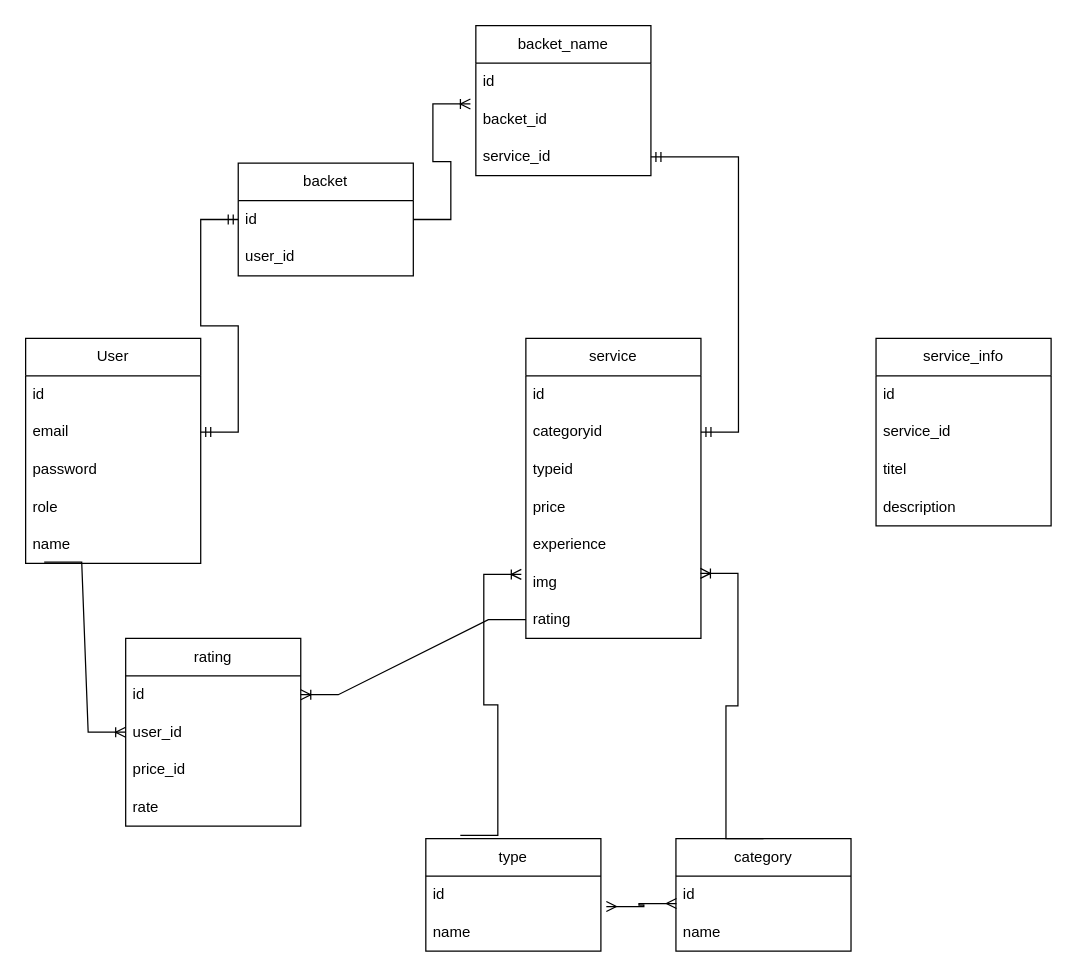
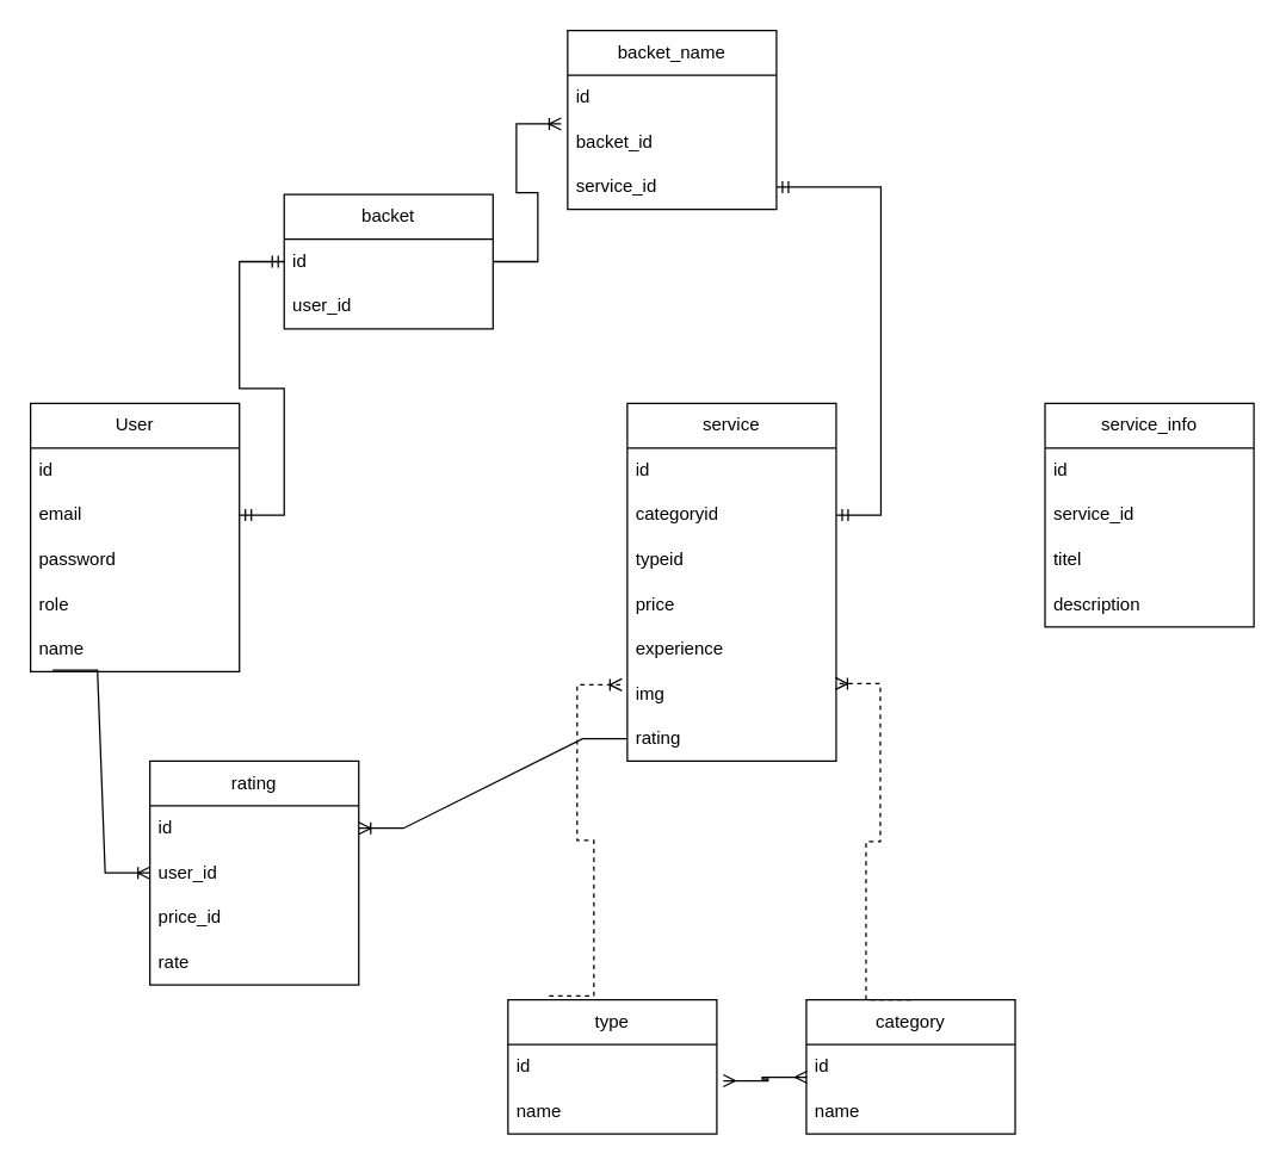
- <mxCell id="27" value="" style="edgeStyle=entityRelationEdgeStyle;fontSize=12;html=1;endArrow=ERoneToMany;rounded=0;exitX=0.5;exitY=0;exitDx=0;exitDy=0;entryX=0.997;entryY=0.267;entryDx=0;entryDy=0;entryPerimeter=0;" edge="1" parent="1" source="23" target="18"><mxGeometry width="100" height="100" relative="1" as="geometry"><mxPoint x="340" y="490" as="sourcePoint" /><mxPoint x="440" y="390" as="targetPoint" /></mxGeometry></mxCell>
+ <mxCell id="27" value="" style="edgeStyle=entityRelationEdgeStyle;fontSize=12;html=1;endArrow=ERoneToMany;rounded=0;exitX=0.5;exitY=0;exitDx=0;exitDy=0;entryX=0.997;entryY=0.267;entryDx=0;entryDy=0;entryPerimeter=0;dashed=1;" edge="1" parent="1" source="23" target="18"><mxGeometry width="100" height="100" relative="1" as="geometry"><mxPoint x="340" y="490" as="sourcePoint" /><mxPoint x="440" y="390" as="targetPoint" /></mxGeometry></mxCell>
- <mxCell id="26" value="" style="edgeStyle=entityRelationEdgeStyle;fontSize=12;html=1;endArrow=ERoneToMany;rounded=0;exitX=0.197;exitY=-0.027;exitDx=0;exitDy=0;exitPerimeter=0;entryX=-0.026;entryY=0.293;entryDx=0;entryDy=0;entryPerimeter=0;" edge="1" parent="1" source="20" target="18"><mxGeometry width="100" height="100" relative="1" as="geometry"><mxPoint x="340" y="490" as="sourcePoint" /><mxPoint x="440" y="390" as="targetPoint" /></mxGeometry></mxCell>
+ <mxCell id="26" value="" style="edgeStyle=entityRelationEdgeStyle;fontSize=12;html=1;endArrow=ERoneToMany;rounded=0;exitX=0.197;exitY=-0.027;exitDx=0;exitDy=0;exitPerimeter=0;entryX=-0.026;entryY=0.293;entryDx=0;entryDy=0;entryPerimeter=0;dashed=1;" edge="1" parent="1" source="20" target="18"><mxGeometry width="100" height="100" relative="1" as="geometry"><mxPoint x="340" y="490" as="sourcePoint" /><mxPoint x="440" y="390" as="targetPoint" /></mxGeometry></mxCell>
